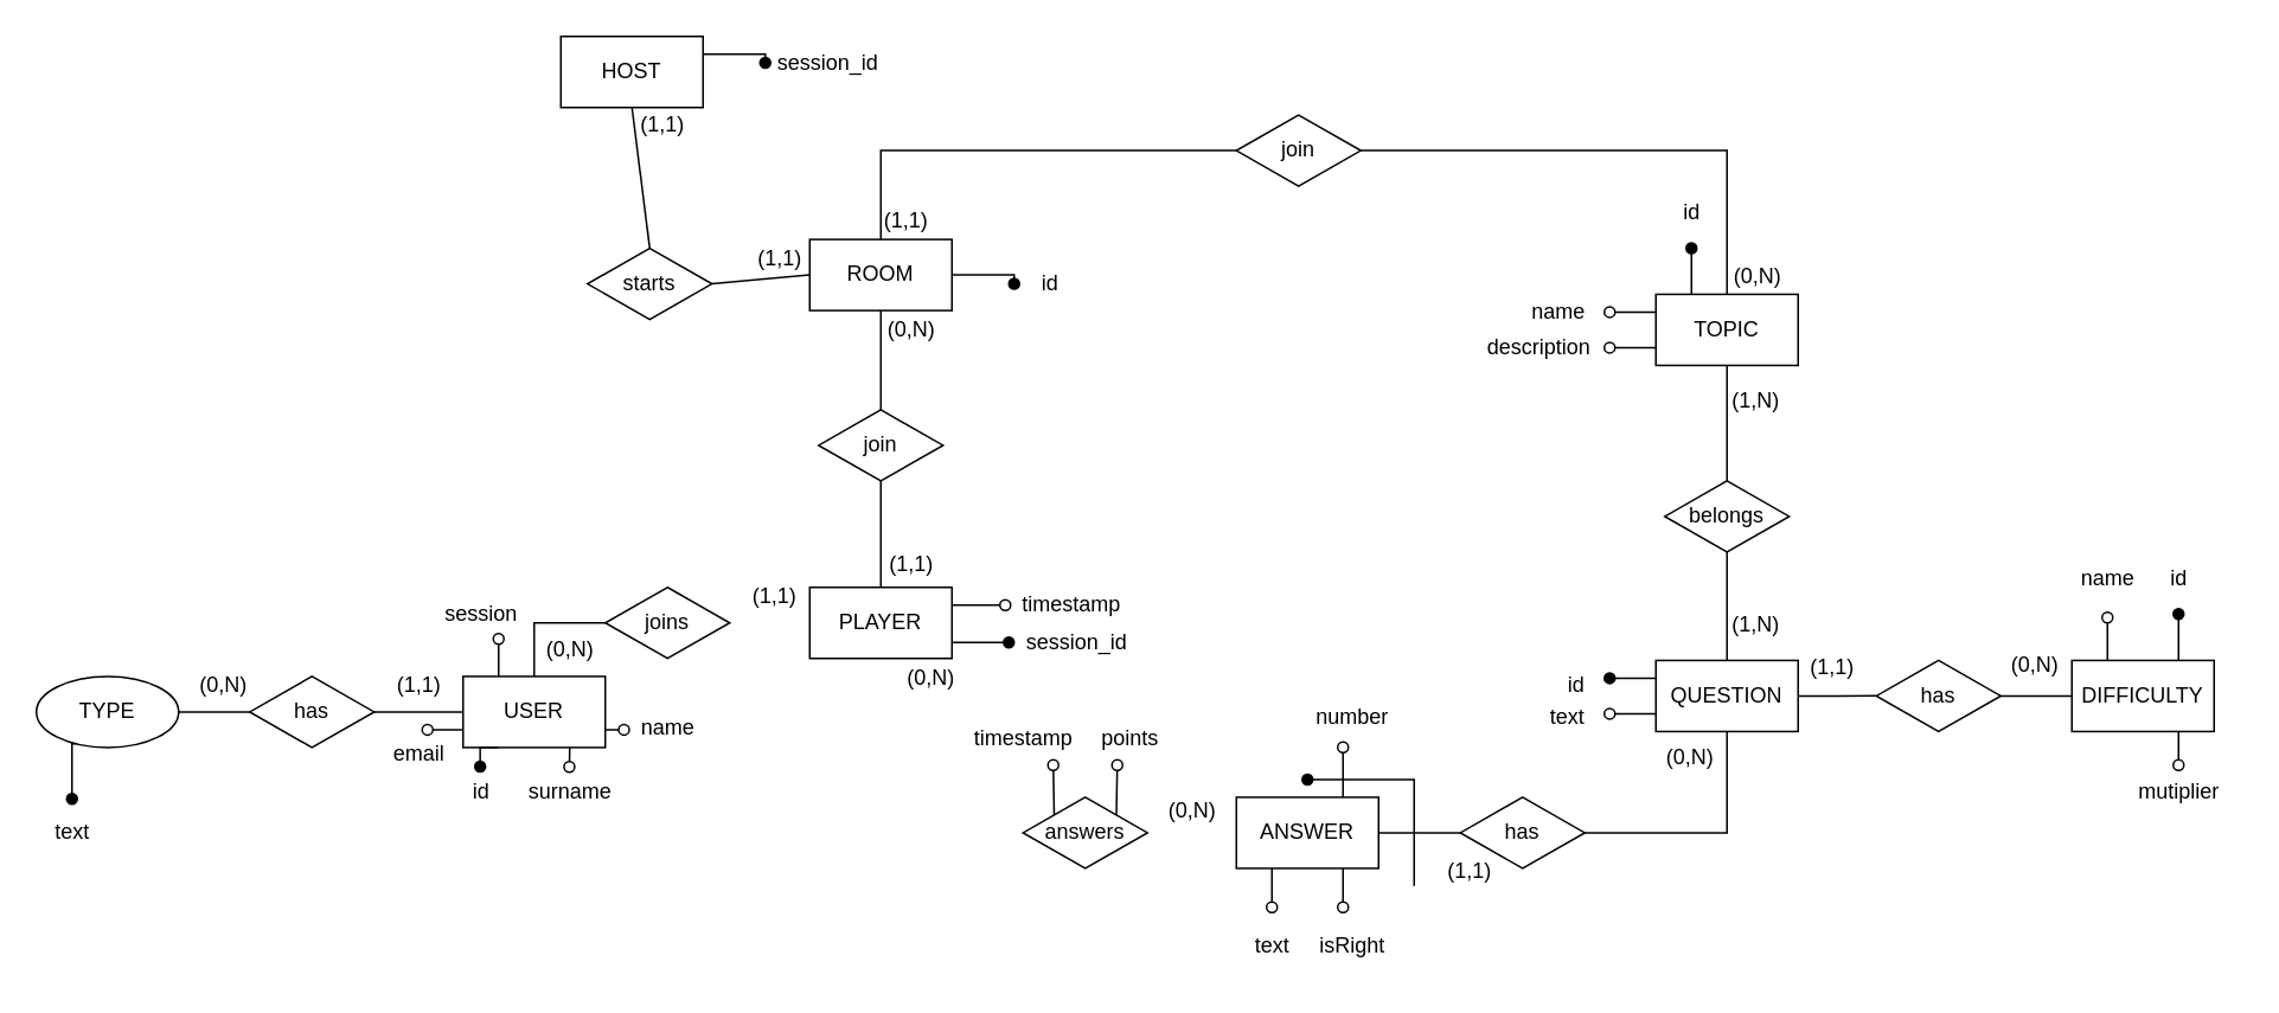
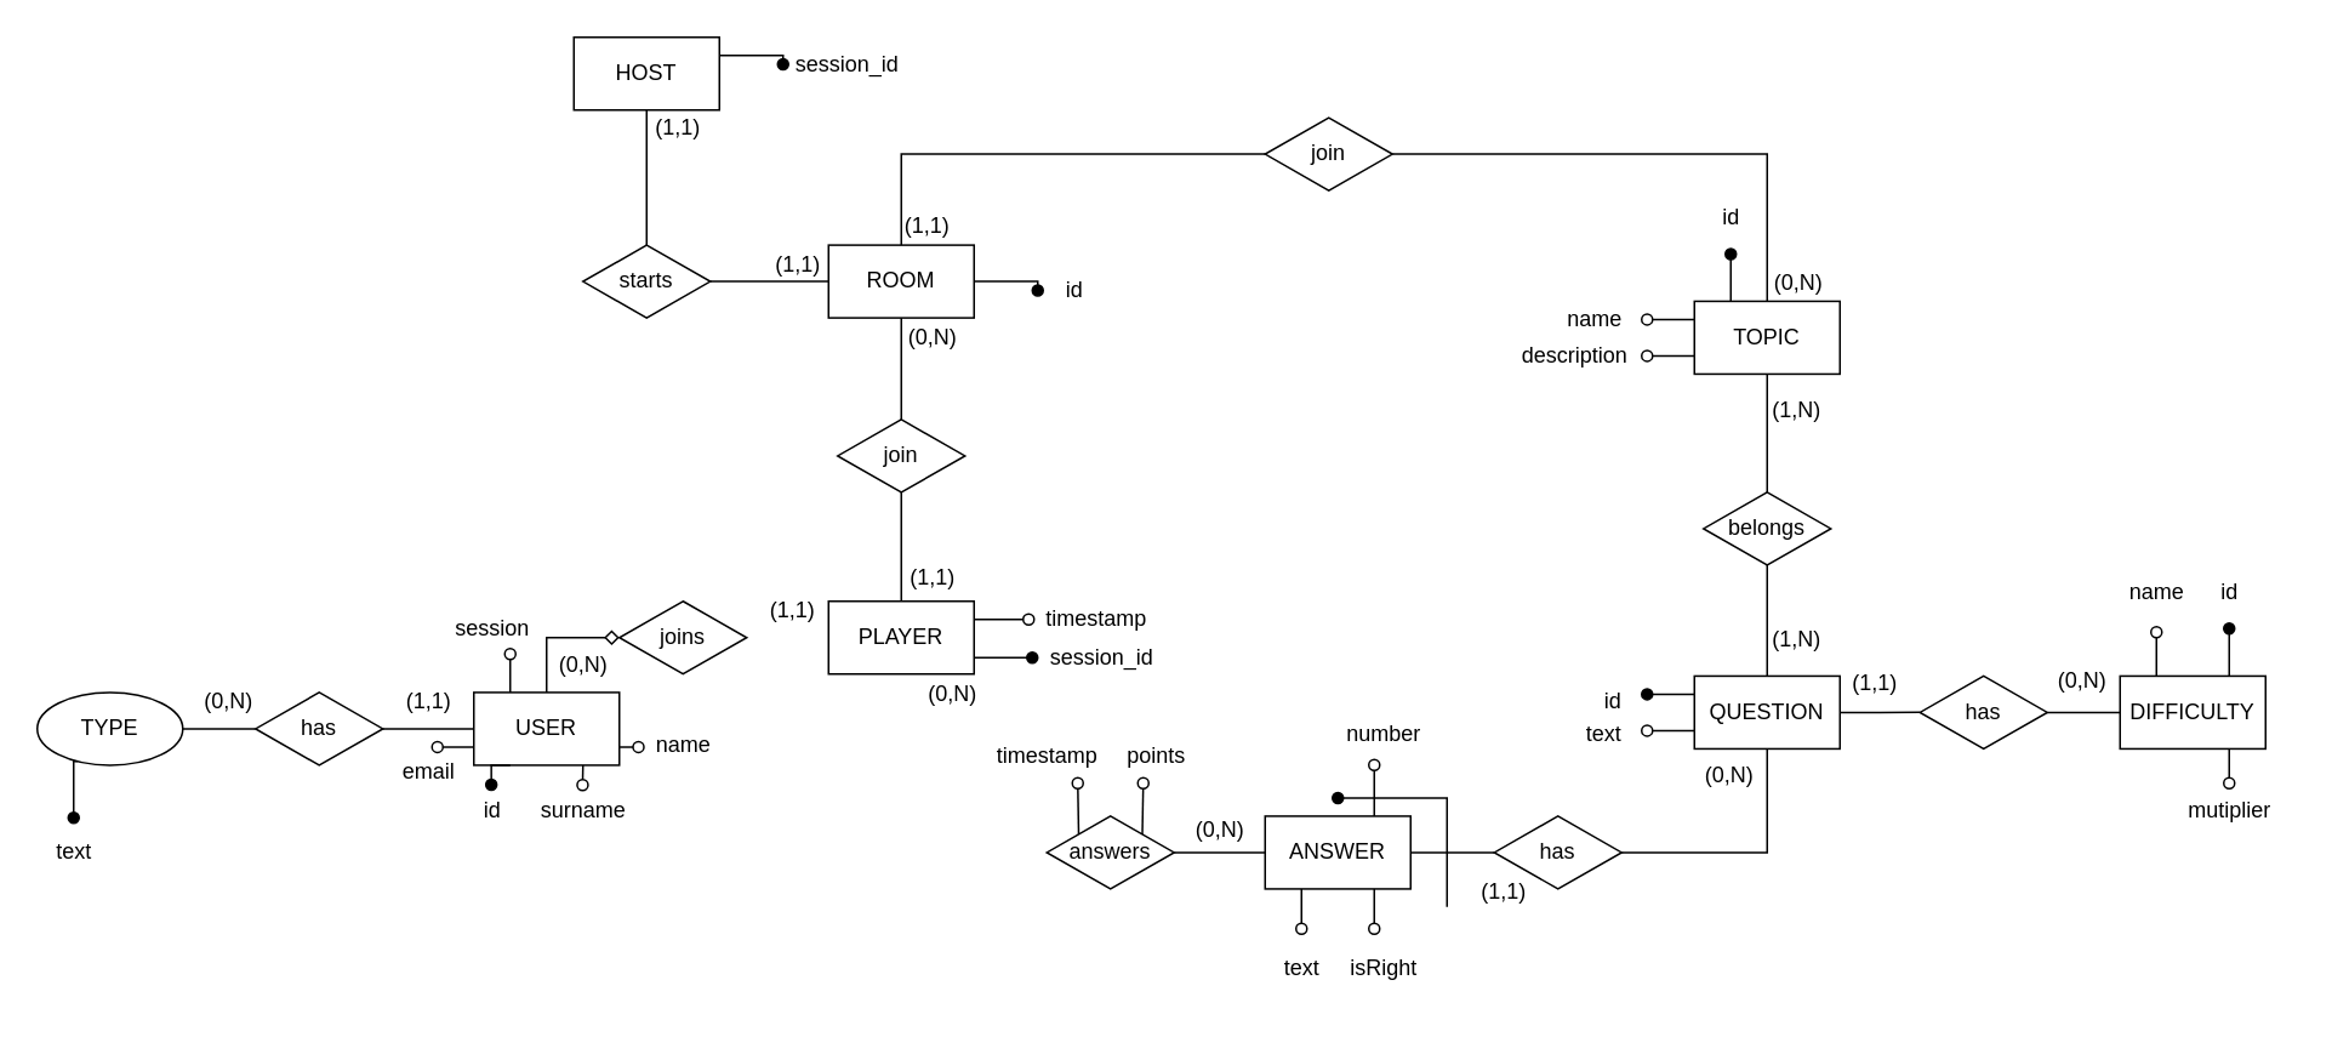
- <mxCell id="2" value="starts" style="rhombus;whiteSpace=wrap;html=1;" parent="1" vertex="1"><mxGeometry x="330" y="139.24" width="70" height="40" as="geometry" /></mxCell>
+ <mxCell id="2" value="starts" style="rhombus;whiteSpace=wrap;html=1;" parent="1" vertex="1"><mxGeometry x="320" y="134.24" width="70" height="40" as="geometry" /></mxCell>
- <mxCell id="61" value="" style="edgeStyle=orthogonalEdgeStyle;rounded=0;orthogonalLoop=1;jettySize=auto;html=1;endArrow=none;endFill=0;exitX=0.5;exitY=0;exitDx=0;exitDy=0;entryX=0;entryY=0.5;entryDx=0;entryDy=0;" parent="1" source="4" target="60" edge="1"><mxGeometry relative="1" as="geometry"><mxPoint x="5" y="230" as="sourcePoint" /><mxPoint x="286" y="279" as="targetPoint" /></mxGeometry></mxCell>
+ <mxCell id="61" value="" style="edgeStyle=orthogonalEdgeStyle;rounded=0;orthogonalLoop=1;jettySize=auto;html=1;endArrow=diamond;endFill=0;exitX=0.5;exitY=0;exitDx=0;exitDy=0;entryX=0;entryY=0.5;entryDx=0;entryDy=0;" parent="1" source="4" target="60" edge="1"><mxGeometry relative="1" as="geometry"><mxPoint x="5" y="230" as="sourcePoint" /><mxPoint x="286" y="279" as="targetPoint" /></mxGeometry></mxCell>
+ <mxCell id="13" value="" style="edgeStyle=orthogonalEdgeStyle;rounded=0;orthogonalLoop=1;jettySize=auto;html=1;endArrow=none;endFill=0;exitX=1;exitY=0.5;exitDx=0;exitDy=0;entryX=0;entryY=0.5;entryDx=0;entryDy=0;" parent="1" source="10" target="6" edge="1"><mxGeometry relative="1" as="geometry"><mxPoint x="635" y="417.59" as="sourcePoint" /><mxPoint x="672" y="387.59" as="targetPoint" /></mxGeometry></mxCell>
